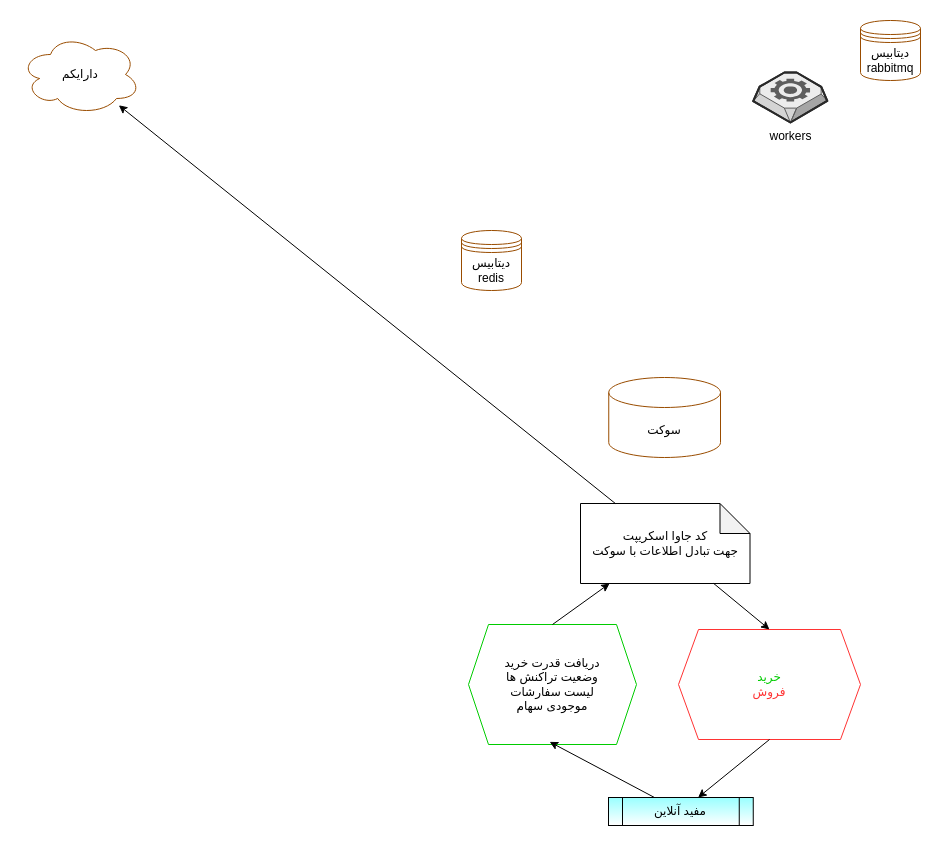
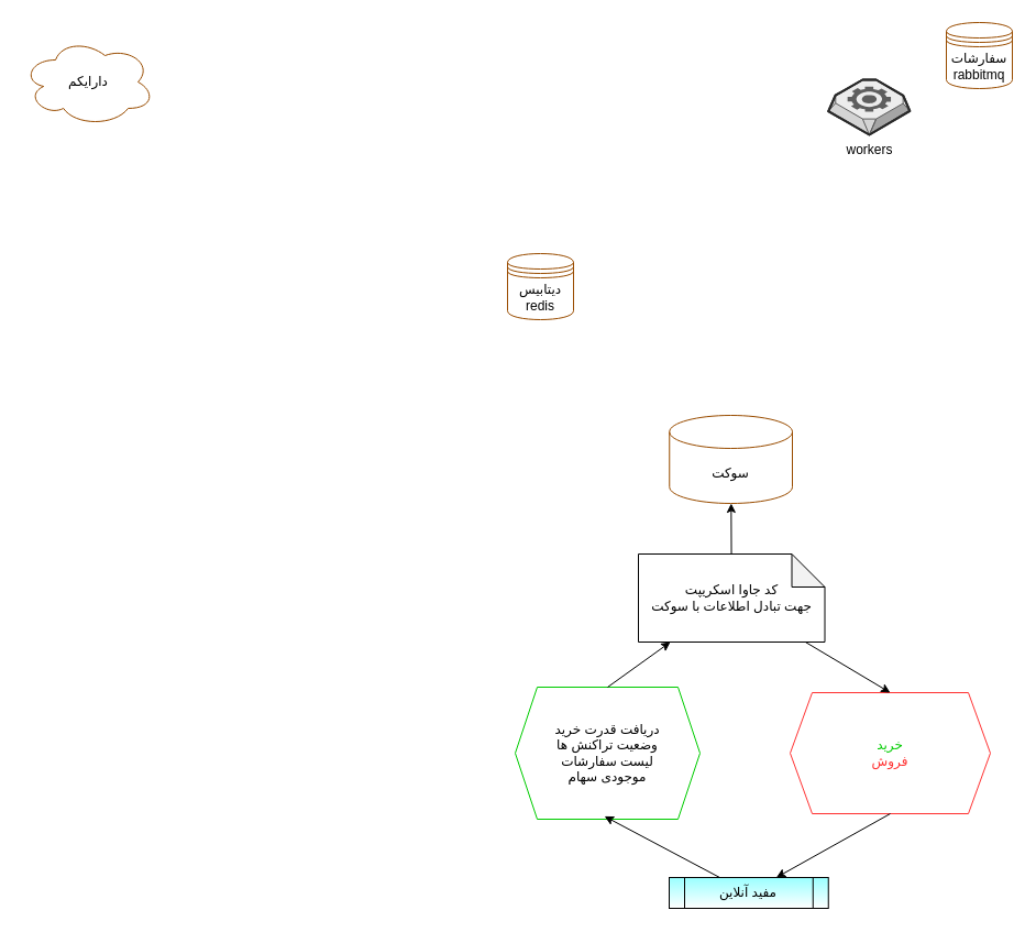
- <mxCell id="14" value="دیتابیس&lt;br&gt;rabbitmq" style="shape=datastore;whiteSpace=wrap;html=1;strokeColor=#994C00;fillColor=#FFFFFF;gradientColor=#ffffff;" vertex="1" parent="1"><mxGeometry x="860" y="20" width="60" height="60" as="geometry" /></mxCell>
+ <mxCell id="14" value="سفارشات&lt;br&gt;rabbitmq" style="shape=datastore;whiteSpace=wrap;html=1;strokeColor=#994C00;fillColor=#FFFFFF;gradientColor=#ffffff;" vertex="1" parent="1"><mxGeometry x="860" y="20" width="60" height="60" as="geometry" /></mxCell>
- <mxCell id="11" value="" style="endArrow=classic;html=1;" edge="1" parent="1" source="6" target="15"><mxGeometry width="50" height="50" relative="1" as="geometry"><mxPoint x="755" y="483" as="sourcePoint" /><mxPoint x="805" y="433" as="targetPoint" /></mxGeometry></mxCell>
+ <mxCell id="11" value="" style="endArrow=classic;html=1;" edge="1" parent="1" source="6" target="10"><mxGeometry width="50" height="50" relative="1" as="geometry"><mxPoint x="755" y="483" as="sourcePoint" /><mxPoint x="805" y="433" as="targetPoint" /></mxGeometry></mxCell>
- <mxCell id="2" value="&lt;font color=&quot;#00cc00&quot;&gt;خرید&lt;br&gt;&lt;/font&gt;&lt;font color=&quot;#ff3333&quot;&gt;فروش&lt;/font&gt;" style="shape=hexagon;perimeter=hexagonPerimeter2;whiteSpace=wrap;html=1;fixedSize=1;shadow=0;fontFamily=Helvetica;fontSize=12;fontColor=#000000;align=center;strokeColor=#FF3333;strokeWidth=1;fillColor=#ffffff;" parent="1" vertex="1"><mxGeometry x="678" y="629" width="182" height="110" as="geometry" /></mxCell>
+ <mxCell id="2" value="&lt;font color=&quot;#00cc00&quot;&gt;خرید&lt;br&gt;&lt;/font&gt;&lt;font color=&quot;#ff3333&quot;&gt;فروش&lt;/font&gt;" style="shape=hexagon;perimeter=hexagonPerimeter2;whiteSpace=wrap;html=1;fixedSize=1;shadow=0;fontFamily=Helvetica;fontSize=12;fontColor=#000000;align=center;strokeColor=#FF3333;strokeWidth=1;fillColor=#ffffff;" parent="1" vertex="1"><mxGeometry x="718" y="629" width="182" height="110" as="geometry" /></mxCell>
